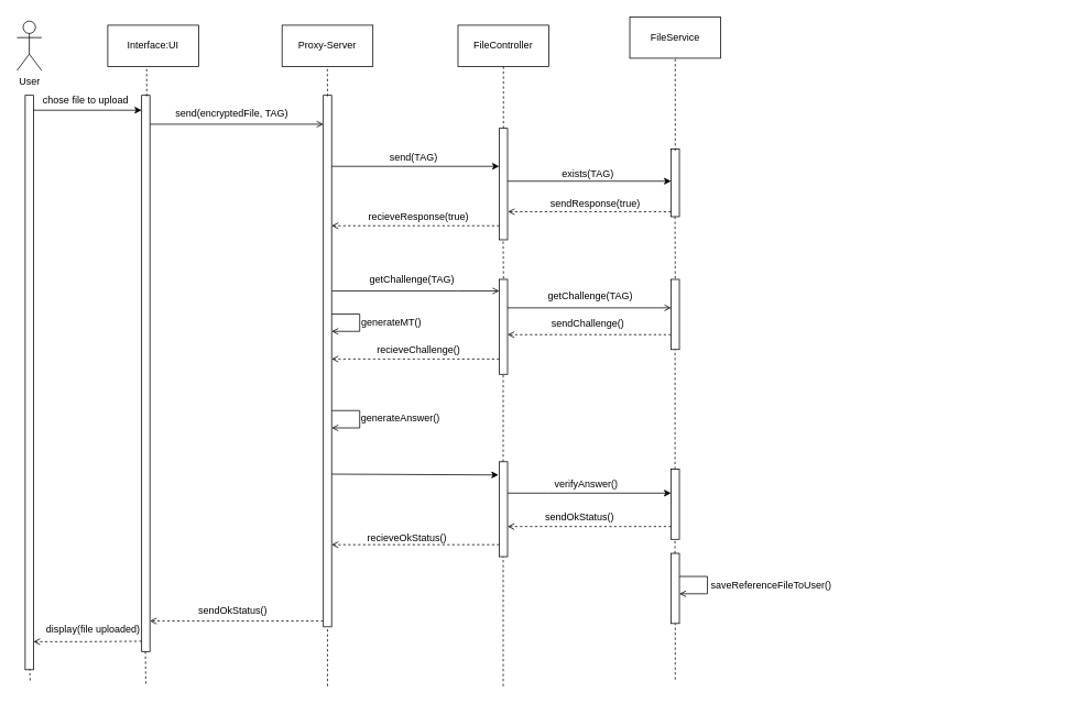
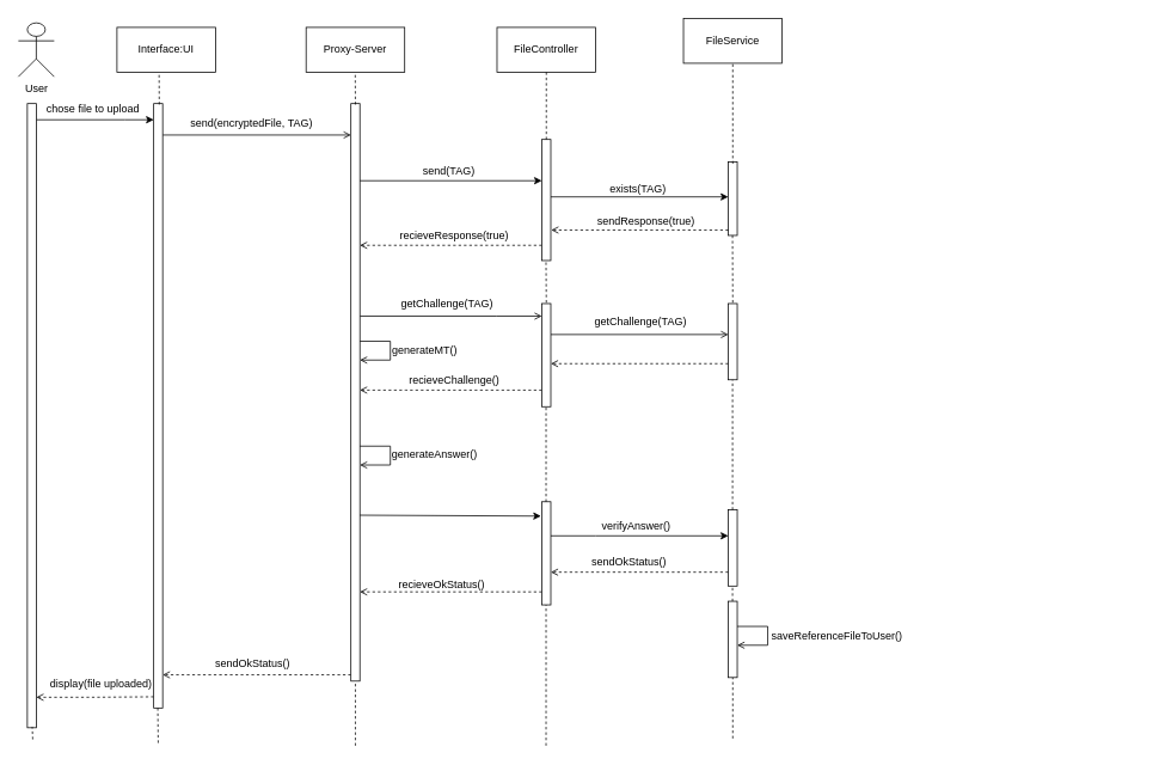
- <mxCell id="2" value="User&lt;br&gt;" style="shape=umlActor;verticalLabelPosition=bottom;verticalAlign=top;html=1;" parent="1" vertex="1"><mxGeometry x="20" y="25" width="30" height="60" as="geometry" /></mxCell>
+ <mxCell id="2" value="User&lt;br&gt;" style="shape=umlActor;verticalLabelPosition=bottom;verticalAlign=top;html=1;" parent="1" vertex="1"><mxGeometry x="20" y="25" width="40" height="60" as="geometry" /></mxCell>
- <mxCell id="43" value="sendChallenge()" style="text;html=1;align=center;verticalAlign=middle;resizable=0;points=[];autosize=1;strokeColor=none;fillColor=none;" parent="1" vertex="1"><mxGeometry x="658" y="379" width="106" height="26" as="geometry" /></mxCell>
